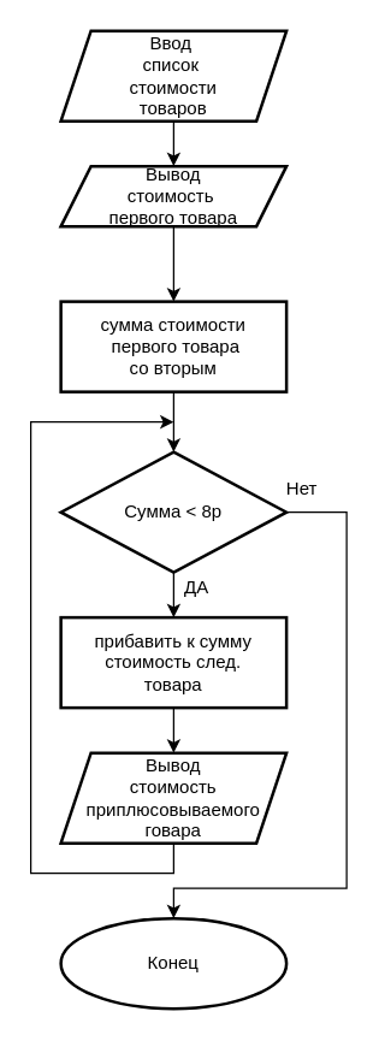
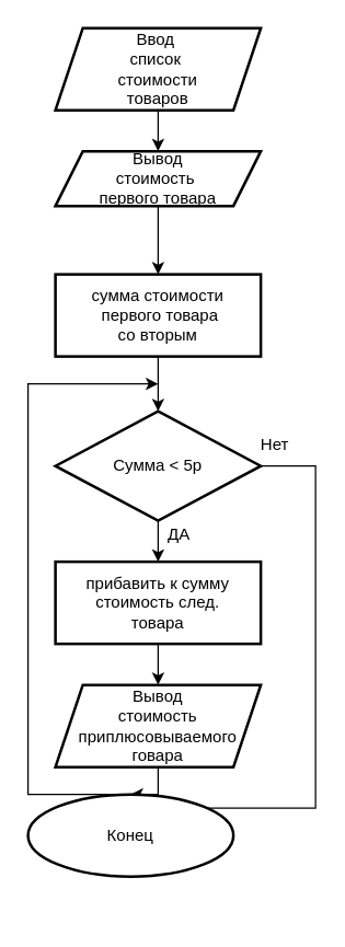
- <mxCell id="10" value="Сумма &amp;lt; 8р" style="rhombus;whiteSpace=wrap;html=1;strokeWidth=2;" vertex="1" parent="1"><mxGeometry x="40" y="300" width="150" height="80" as="geometry" /></mxCell>
+ <mxCell id="10" value="Сумма &amp;lt; 5р" style="rhombus;whiteSpace=wrap;html=1;strokeWidth=2;" vertex="1" parent="1"><mxGeometry x="40" y="300" width="150" height="80" as="geometry" /></mxCell>
- <mxCell id="16" value="Конец" style="strokeWidth=2;html=1;shape=mxgraph.flowchart.start_1;whiteSpace=wrap;" vertex="1" parent="1"><mxGeometry x="40" y="610" width="150" height="60" as="geometry" /></mxCell>
+ <mxCell id="16" value="Конец" style="strokeWidth=2;html=1;shape=mxgraph.flowchart.start_1;whiteSpace=wrap;" vertex="1" parent="1"><mxGeometry x="20" y="580" width="150" height="60" as="geometry" /></mxCell>
